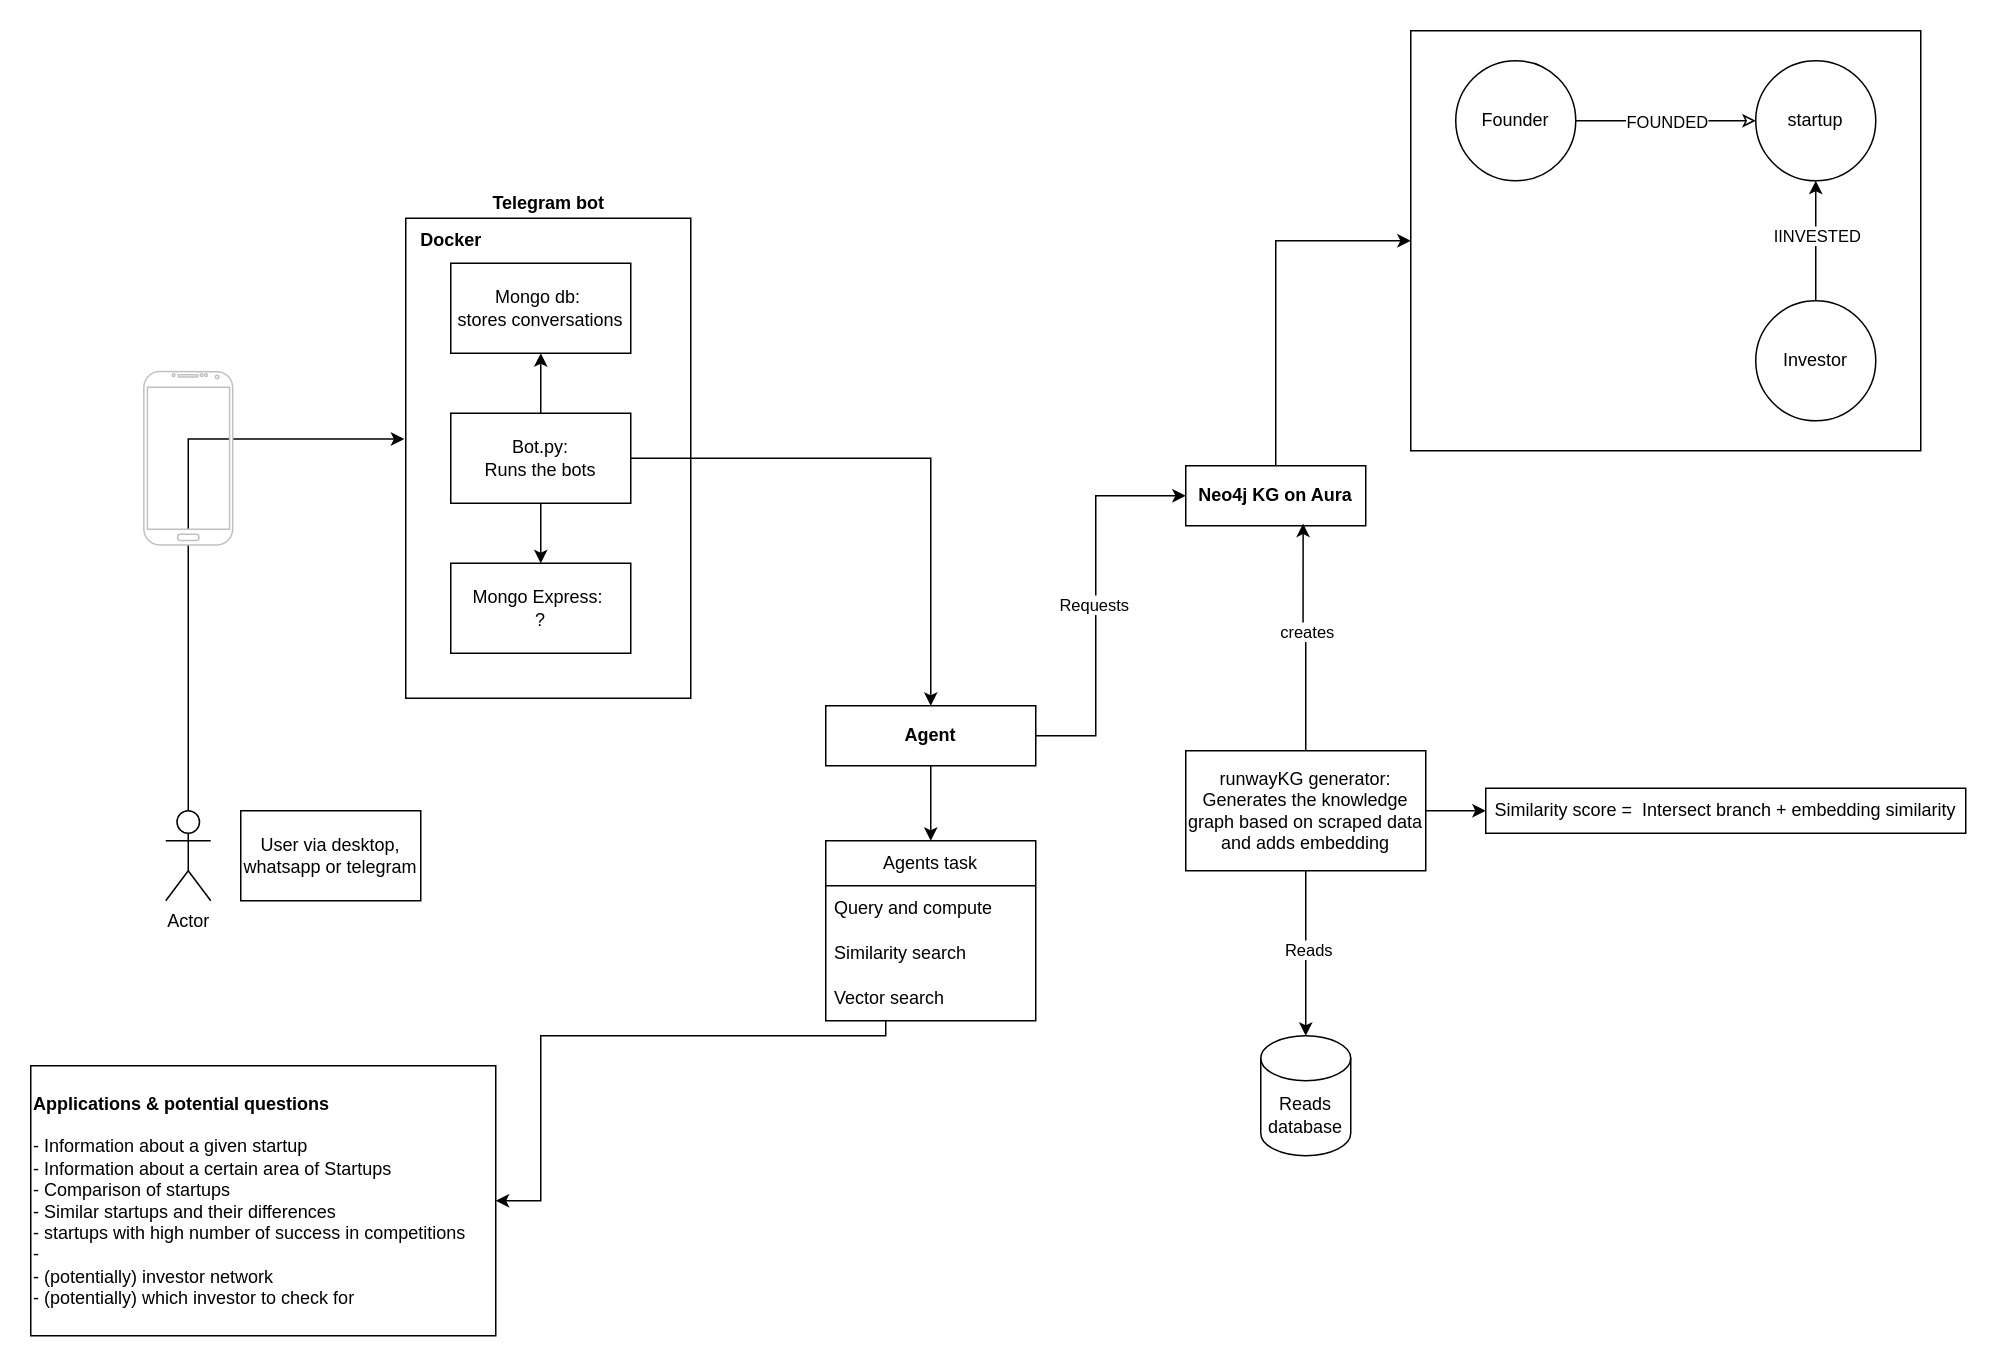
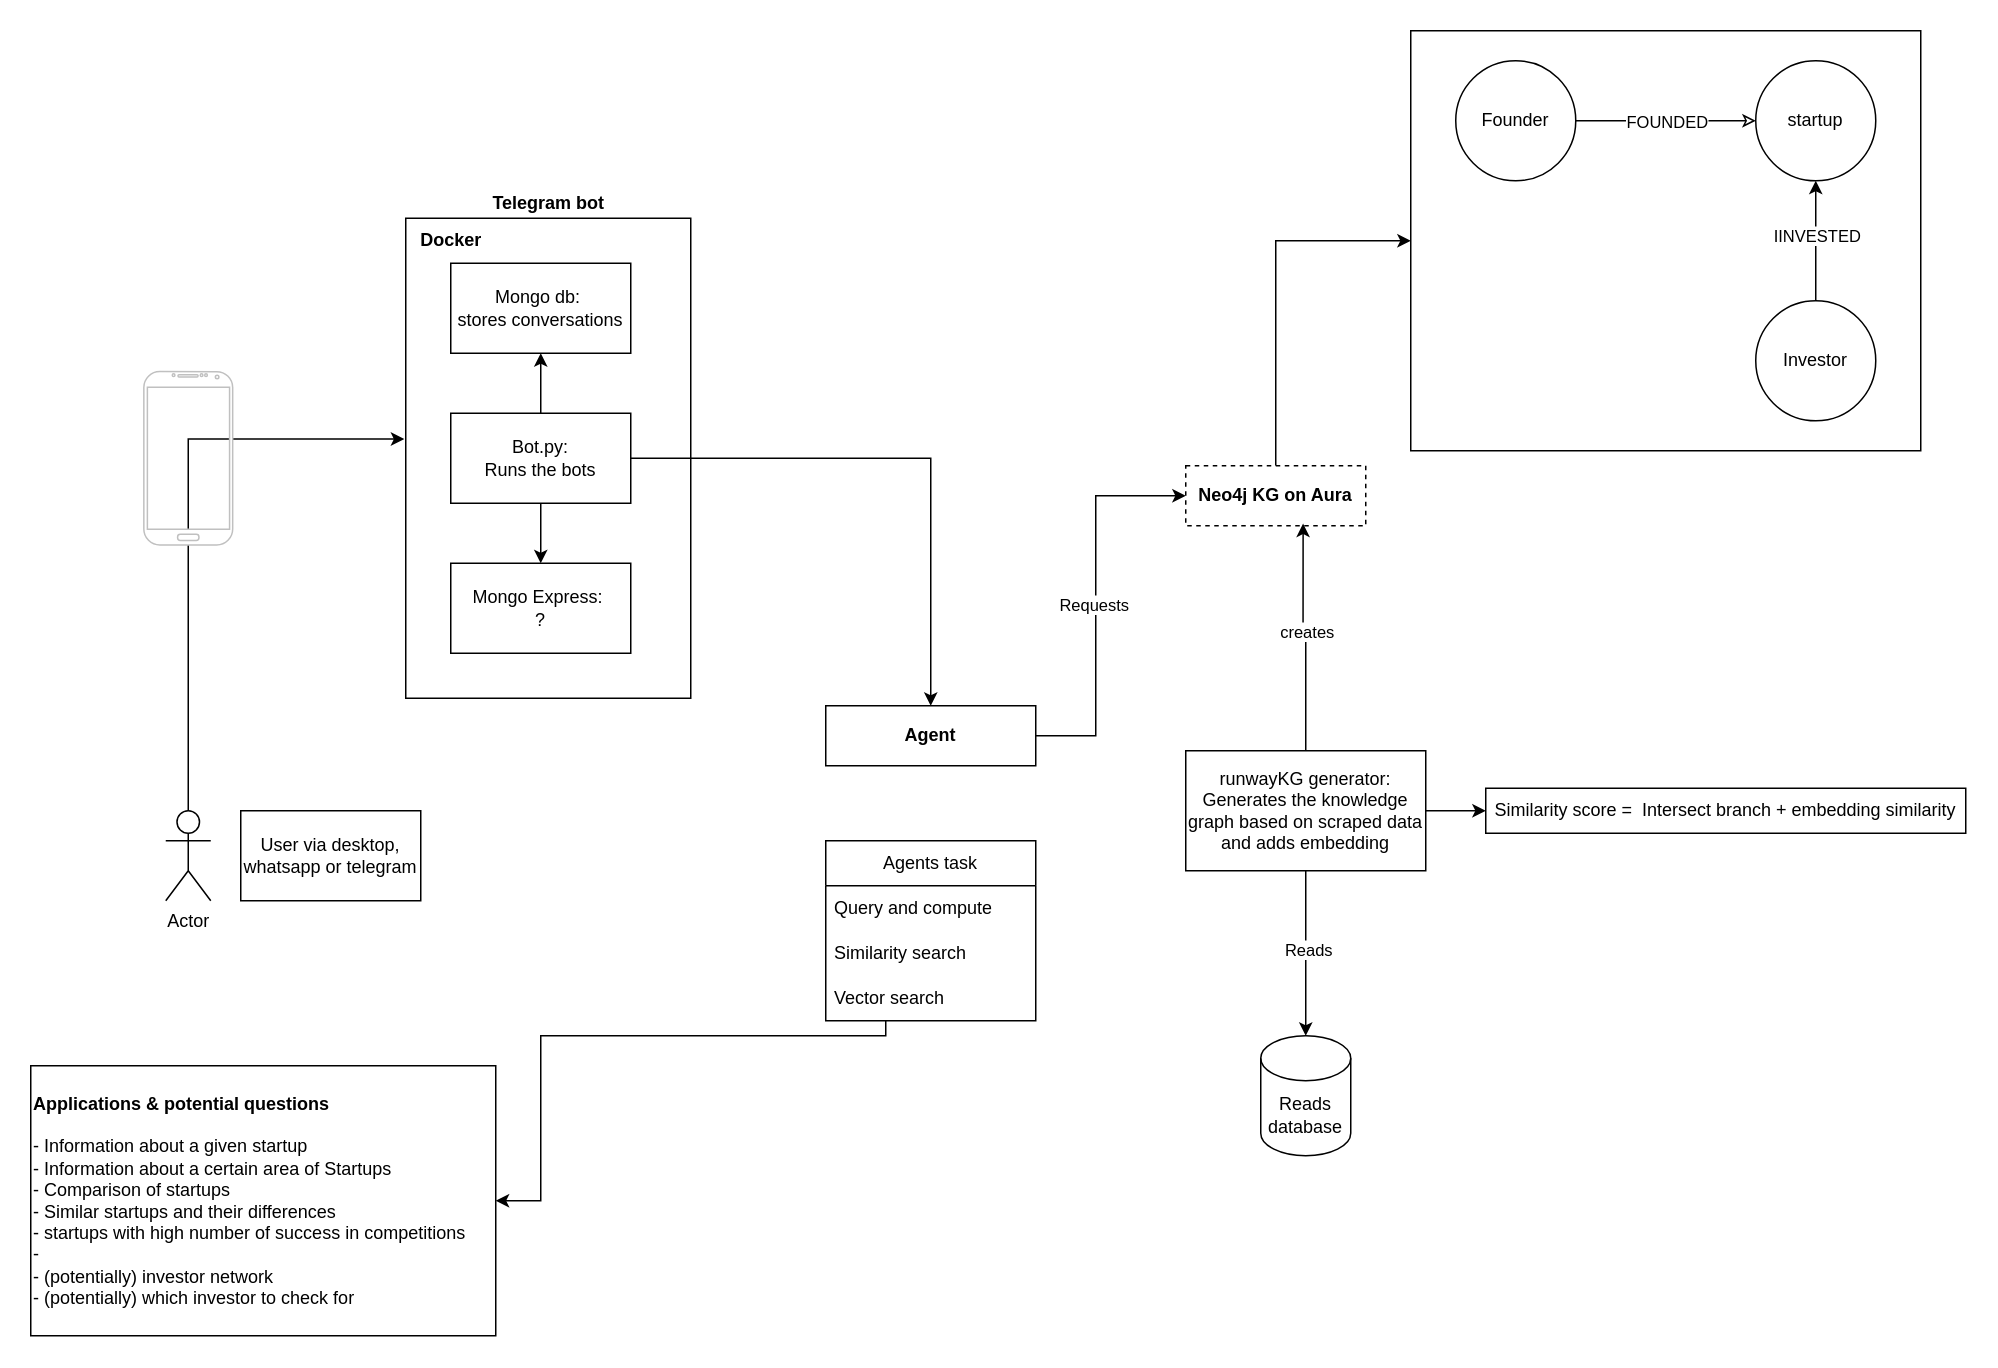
- <mxCell id="10" value="&lt;b&gt;Neo4j KG on Aura&lt;/b&gt;" style="whiteSpace=wrap;html=1;" vertex="1" parent="1"><mxGeometry x="790" y="310" width="120" height="40" as="geometry" /></mxCell>
+ <mxCell id="10" value="&lt;b&gt;Neo4j KG on Aura&lt;/b&gt;" style="whiteSpace=wrap;html=1;dashed=1;" vertex="1" parent="1"><mxGeometry x="790" y="310" width="120" height="40" as="geometry" /></mxCell>
- <mxCell id="7" style="edgeStyle=orthogonalEdgeStyle;rounded=0;orthogonalLoop=1;jettySize=auto;html=1;entryX=0.5;entryY=0;entryDx=0;entryDy=0;" edge="1" parent="1" source="8" target="16"><mxGeometry relative="1" as="geometry" /></mxCell>
